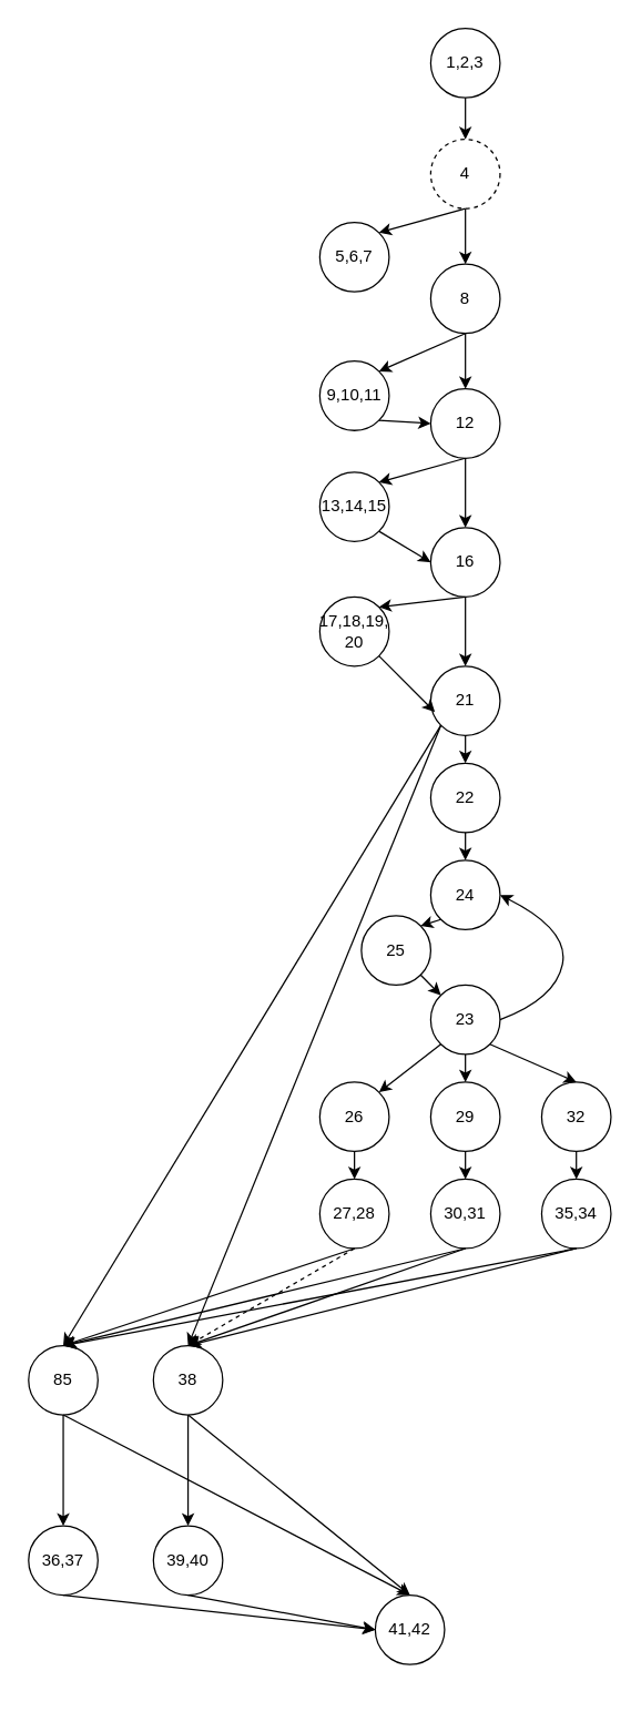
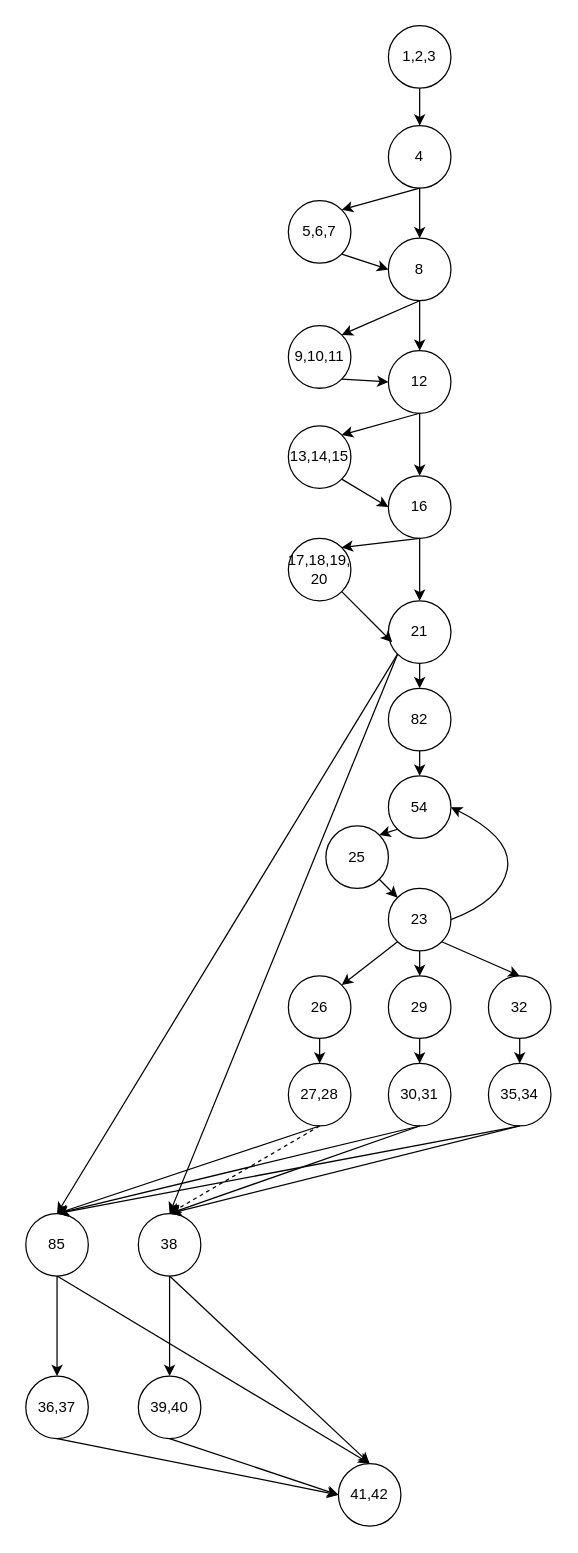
- <mxCell id="6" value="4" style="ellipse;whiteSpace=wrap;html=1;aspect=fixed;dashed=1;" vertex="1" parent="1"><mxGeometry x="310" y="100" width="50" height="50" as="geometry" /></mxCell>
+ <mxCell id="6" value="4" style="ellipse;whiteSpace=wrap;html=1;aspect=fixed;" vertex="1" parent="1"><mxGeometry x="310" y="100" width="50" height="50" as="geometry" /></mxCell>
+ <mxCell id="31" value="" style="endArrow=classic;html=1;rounded=0;exitX=1;exitY=1;exitDx=0;exitDy=0;entryX=0;entryY=0.5;entryDx=0;entryDy=0;" edge="1" parent="1" source="10" target="5"><mxGeometry width="50" height="50" relative="1" as="geometry"><mxPoint x="-80" y="260" as="sourcePoint" /><mxPoint x="-80" y="310" as="targetPoint" /></mxGeometry></mxCell>
- <mxCell id="12" value="22" style="ellipse;whiteSpace=wrap;html=1;aspect=fixed;" vertex="1" parent="1"><mxGeometry x="310" y="550" width="50" height="50" as="geometry" /></mxCell>
+ <mxCell id="12" value="82" style="ellipse;whiteSpace=wrap;html=1;aspect=fixed;" vertex="1" parent="1"><mxGeometry x="310" y="550" width="50" height="50" as="geometry" /></mxCell>
- <mxCell id="13" value="24" style="ellipse;whiteSpace=wrap;html=1;aspect=fixed;" vertex="1" parent="1"><mxGeometry x="310" y="620" width="50" height="50" as="geometry" /></mxCell>
+ <mxCell id="13" value="54" style="ellipse;whiteSpace=wrap;html=1;aspect=fixed;" vertex="1" parent="1"><mxGeometry x="310" y="620" width="50" height="50" as="geometry" /></mxCell>
- <mxCell id="27" value="41,42" style="ellipse;whiteSpace=wrap;html=1;aspect=fixed;" vertex="1" parent="1"><mxGeometry x="270" y="1150" width="50" height="50" as="geometry" /></mxCell>
+ <mxCell id="27" value="41,42" style="ellipse;whiteSpace=wrap;html=1;aspect=fixed;" vertex="1" parent="1"><mxGeometry x="270" y="1170" width="50" height="50" as="geometry" /></mxCell>
